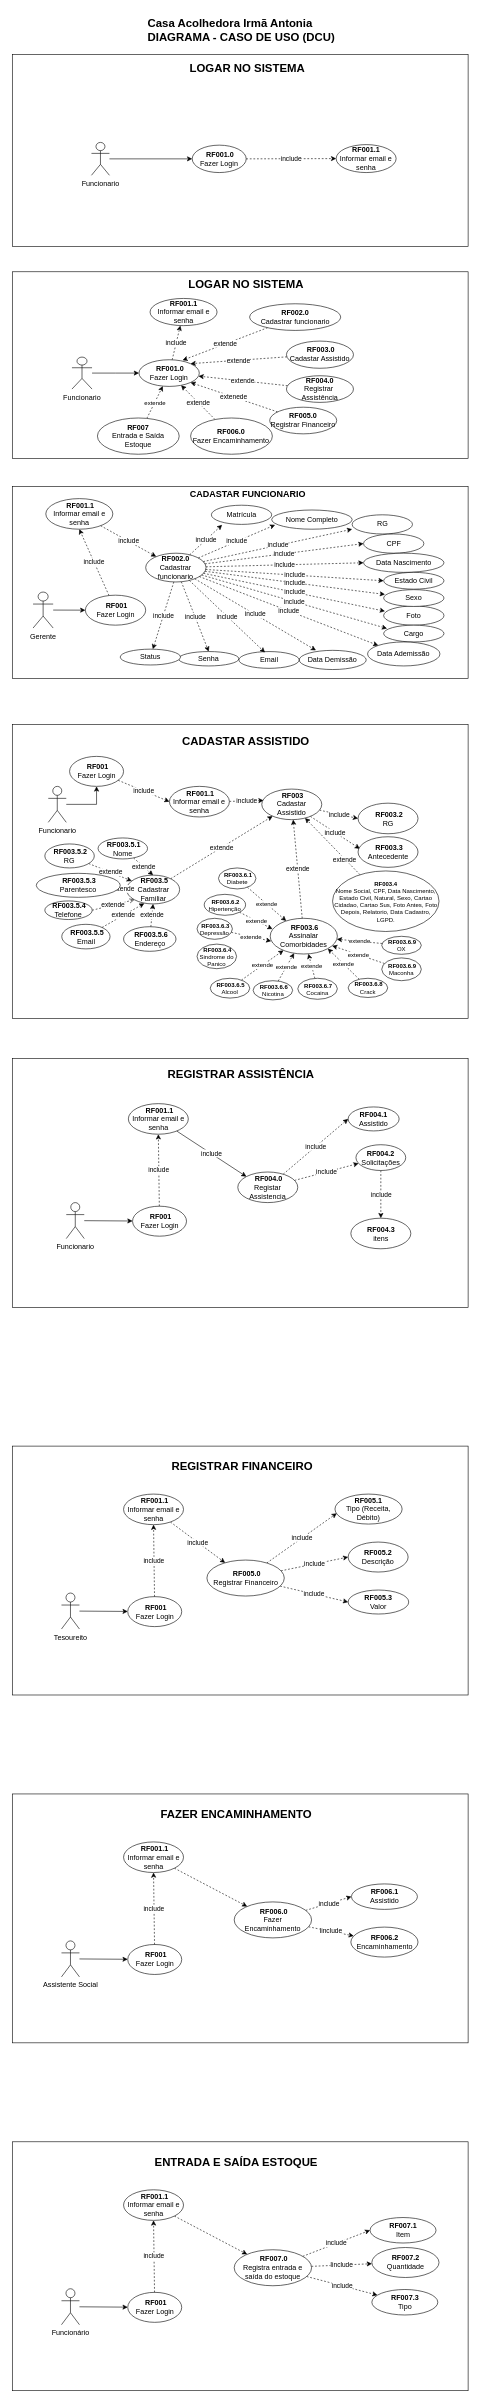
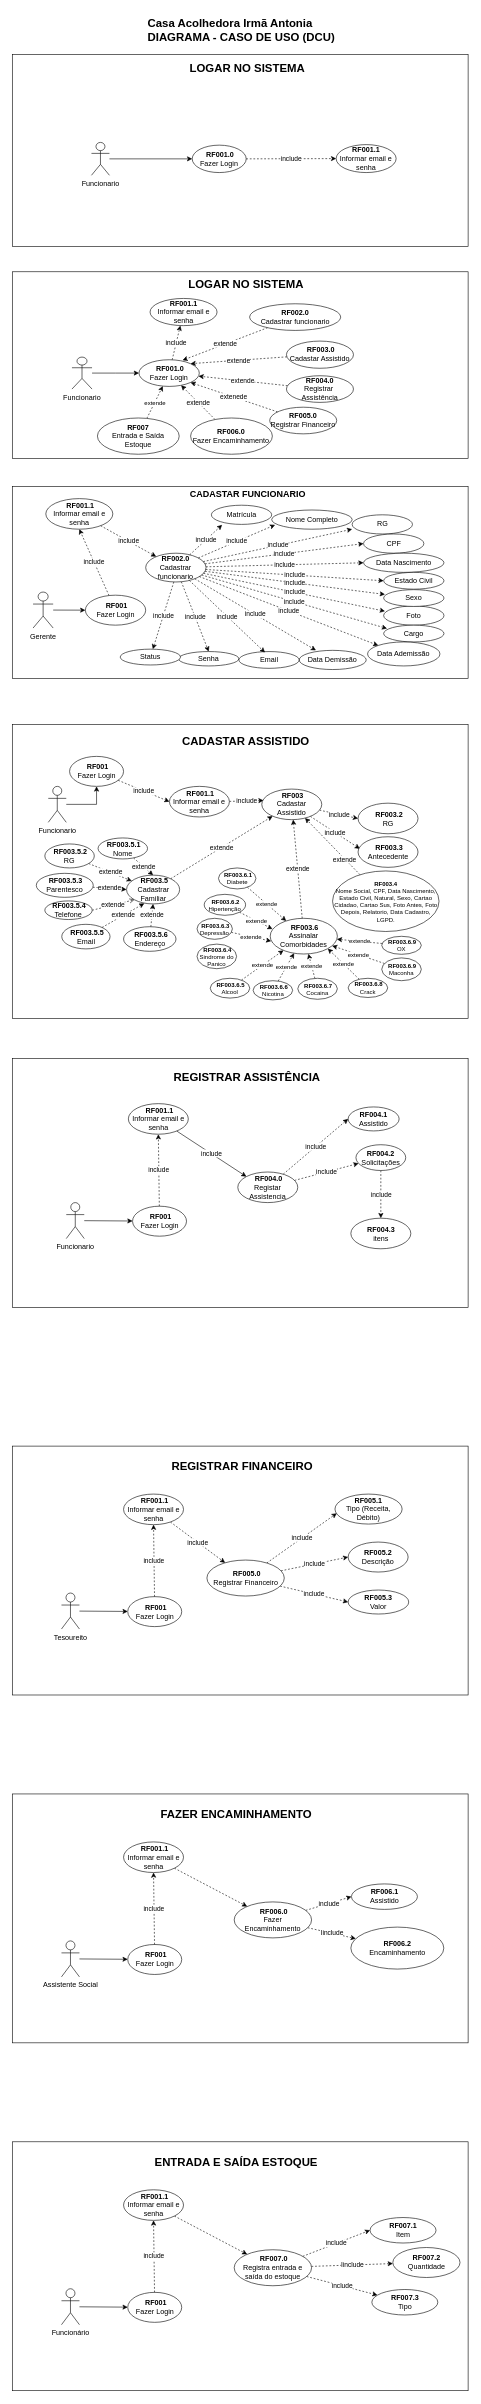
- <mxCell id="135" value="&amp;nbsp;&lt;b&gt;RF003.5.3&lt;/b&gt;&lt;br&gt;Parentesco" style="ellipse;whiteSpace=wrap;html=1;" vertex="1" parent="1"><mxGeometry x="60" y="1455" width="140" height="40" as="geometry" /></mxCell>
+ <mxCell id="135" value="&amp;nbsp;&lt;b&gt;RF003.5.3&lt;/b&gt;&lt;br&gt;Parentesco" style="ellipse;whiteSpace=wrap;html=1;" vertex="1" parent="1"><mxGeometry x="60" y="1455" width="95" height="40" as="geometry" /></mxCell>
- <mxCell id="22" value="REGISTRAR ASSISTÊNCIA" style="text;html=1;strokeColor=none;fillColor=none;align=center;verticalAlign=middle;whiteSpace=wrap;rounded=0;fontStyle=1;fontSize=19;" vertex="1" parent="1"><mxGeometry x="257" y="1775" width="289" height="30" as="geometry" /></mxCell>
+ <mxCell id="22" value="REGISTRAR ASSISTÊNCIA" style="text;html=1;strokeColor=none;fillColor=none;align=center;verticalAlign=middle;whiteSpace=wrap;rounded=0;fontStyle=1;fontSize=19;" vertex="1" parent="1"><mxGeometry x="267" y="1780" width="289" height="30" as="geometry" /></mxCell>
- <mxCell id="32" value="&lt;b&gt;RF006.2&lt;/b&gt;&lt;br&gt;Encaminhamento" style="ellipse;whiteSpace=wrap;html=1;" vertex="1" parent="1"><mxGeometry x="584.5" y="3212" width="112" height="50" as="geometry" /></mxCell>
+ <mxCell id="32" value="&lt;b&gt;RF006.2&lt;/b&gt;&lt;br&gt;Encaminhamento" style="ellipse;whiteSpace=wrap;html=1;" vertex="1" parent="1"><mxGeometry x="584.5" y="3212" width="155" height="70" as="geometry" /></mxCell>
- <mxCell id="167" value="&lt;b&gt;RF007.2&lt;/b&gt;&lt;br&gt;Quantidade" style="ellipse;whiteSpace=wrap;html=1;" vertex="1" parent="1"><mxGeometry x="619.5" y="3746.25" width="112" height="50" as="geometry" /></mxCell>
+ <mxCell id="167" value="&lt;b&gt;RF007.2&lt;/b&gt;&lt;br&gt;Quantidade" style="ellipse;whiteSpace=wrap;html=1;" vertex="1" parent="1"><mxGeometry x="654.5" y="3746.25" width="112" height="50" as="geometry" /></mxCell>
